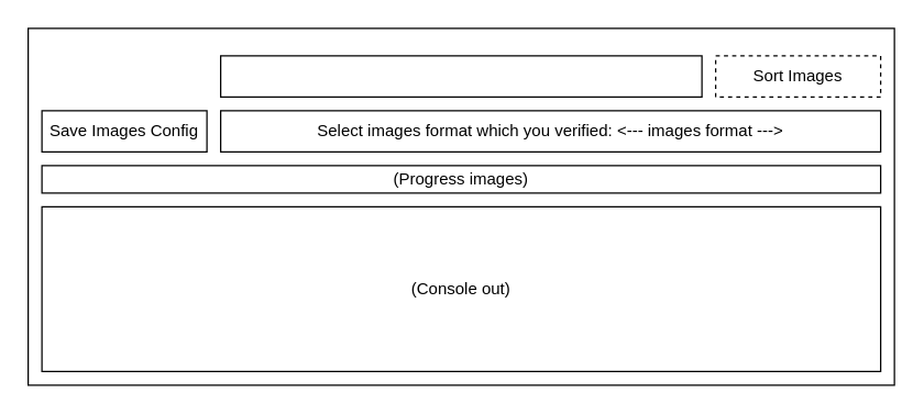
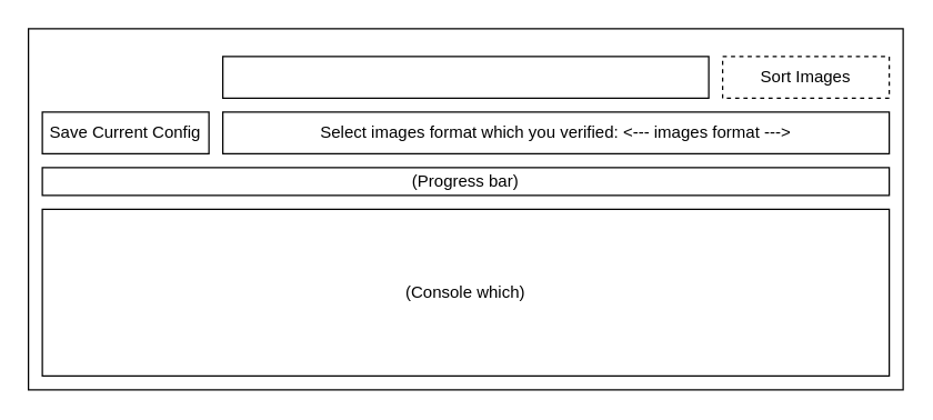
- <mxCell id="4" value="Save Images Config" style="rounded=0;whiteSpace=wrap;html=1;" vertex="1" parent="1"><mxGeometry x="30" y="80" width="120" height="30" as="geometry" /></mxCell>
+ <mxCell id="4" value="Save Current Config" style="rounded=0;whiteSpace=wrap;html=1;" vertex="1" parent="1"><mxGeometry x="30" y="80" width="120" height="30" as="geometry" /></mxCell>
- <mxCell id="3" value="(Progress images)" style="rounded=0;whiteSpace=wrap;html=1;" vertex="1" parent="1"><mxGeometry x="30" y="120" width="610" height="20" as="geometry" /></mxCell>
+ <mxCell id="3" value="(Progress bar)" style="rounded=0;whiteSpace=wrap;html=1;" vertex="1" parent="1"><mxGeometry x="30" y="120" width="610" height="20" as="geometry" /></mxCell>
- <mxCell id="7" value="(Console out)" style="rounded=0;whiteSpace=wrap;html=1;" vertex="1" parent="1"><mxGeometry x="30" y="150" width="610" height="120" as="geometry" /></mxCell>
+ <mxCell id="7" value="(Console which)" style="rounded=0;whiteSpace=wrap;html=1;" vertex="1" parent="1"><mxGeometry x="30" y="150" width="610" height="120" as="geometry" /></mxCell>
